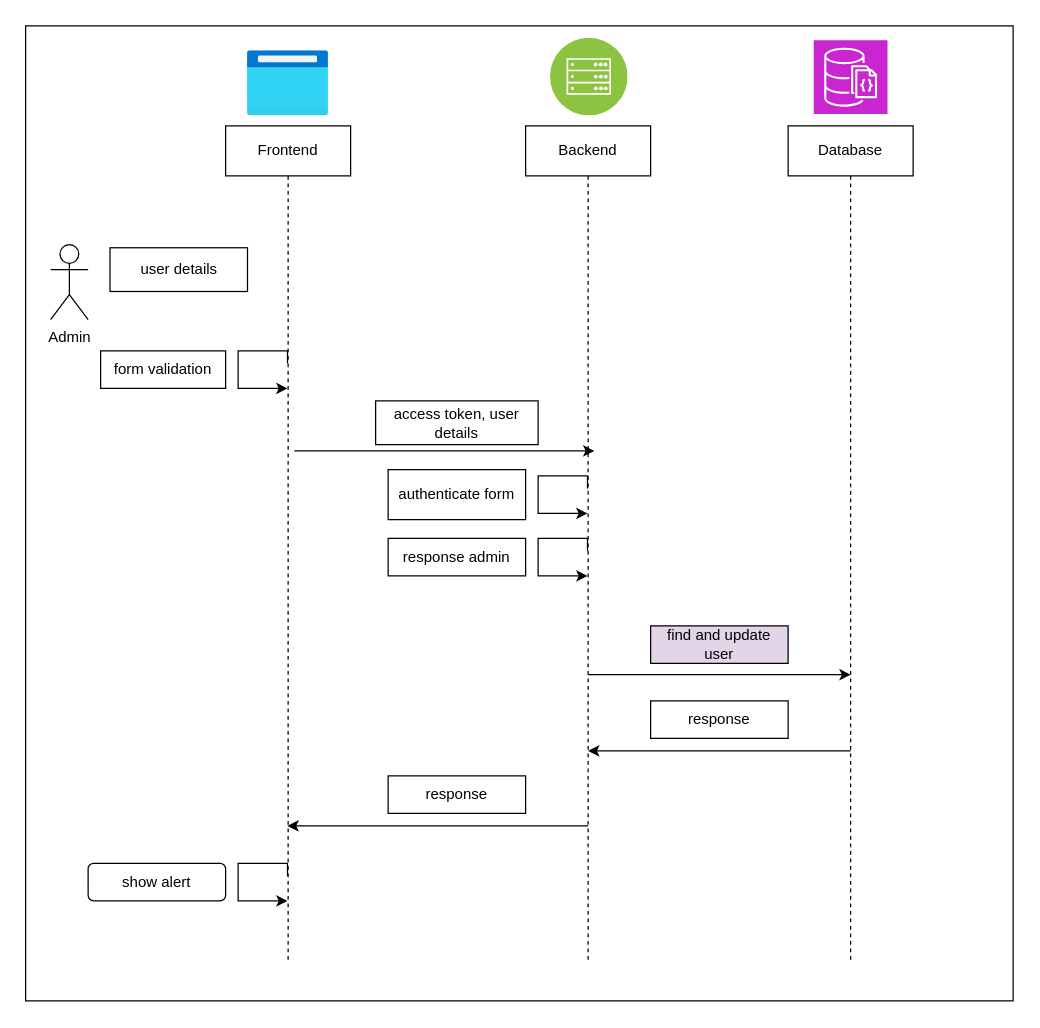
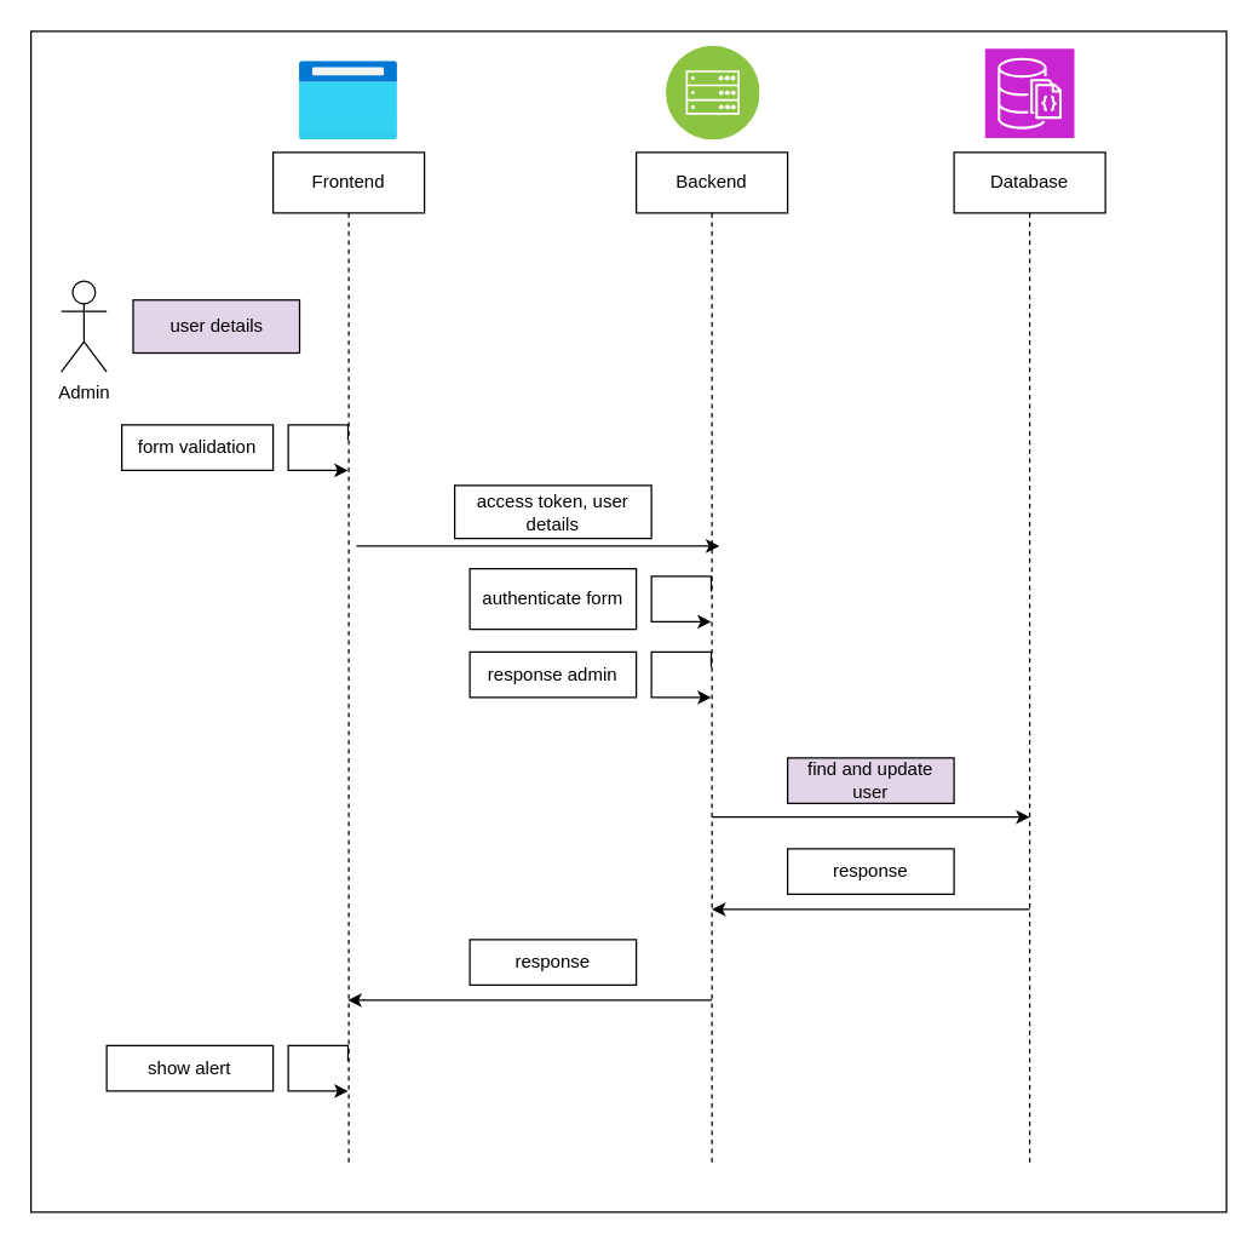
- <mxCell id="19" value="user details" style="html=1;whiteSpace=wrap;" parent="1" vertex="1"><mxGeometry x="87.5" y="197.5" width="110" height="35" as="geometry" /></mxCell>
+ <mxCell id="19" value="user details" style="html=1;whiteSpace=wrap;fillColor=#e1d5e7;" parent="1" vertex="1"><mxGeometry x="87.5" y="197.5" width="110" height="35" as="geometry" /></mxCell>
- <mxCell id="8" value="Admin" style="shape=umlActor;verticalLabelPosition=bottom;verticalAlign=top;html=1;" parent="1" vertex="1"><mxGeometry x="40" y="195" width="30" height="60" as="geometry" /></mxCell>
+ <mxCell id="8" value="Admin" style="shape=umlActor;verticalLabelPosition=bottom;verticalAlign=top;html=1;" parent="1" vertex="1"><mxGeometry x="40" y="185" width="30" height="60" as="geometry" /></mxCell>
- <mxCell id="26" value="show alert" style="html=1;whiteSpace=wrap;rounded=1;" parent="1" vertex="1"><mxGeometry x="70" y="690" width="110" height="30" as="geometry" /></mxCell>
+ <mxCell id="26" value="show alert" style="html=1;whiteSpace=wrap;" parent="1" vertex="1"><mxGeometry x="70" y="690" width="110" height="30" as="geometry" /></mxCell>
